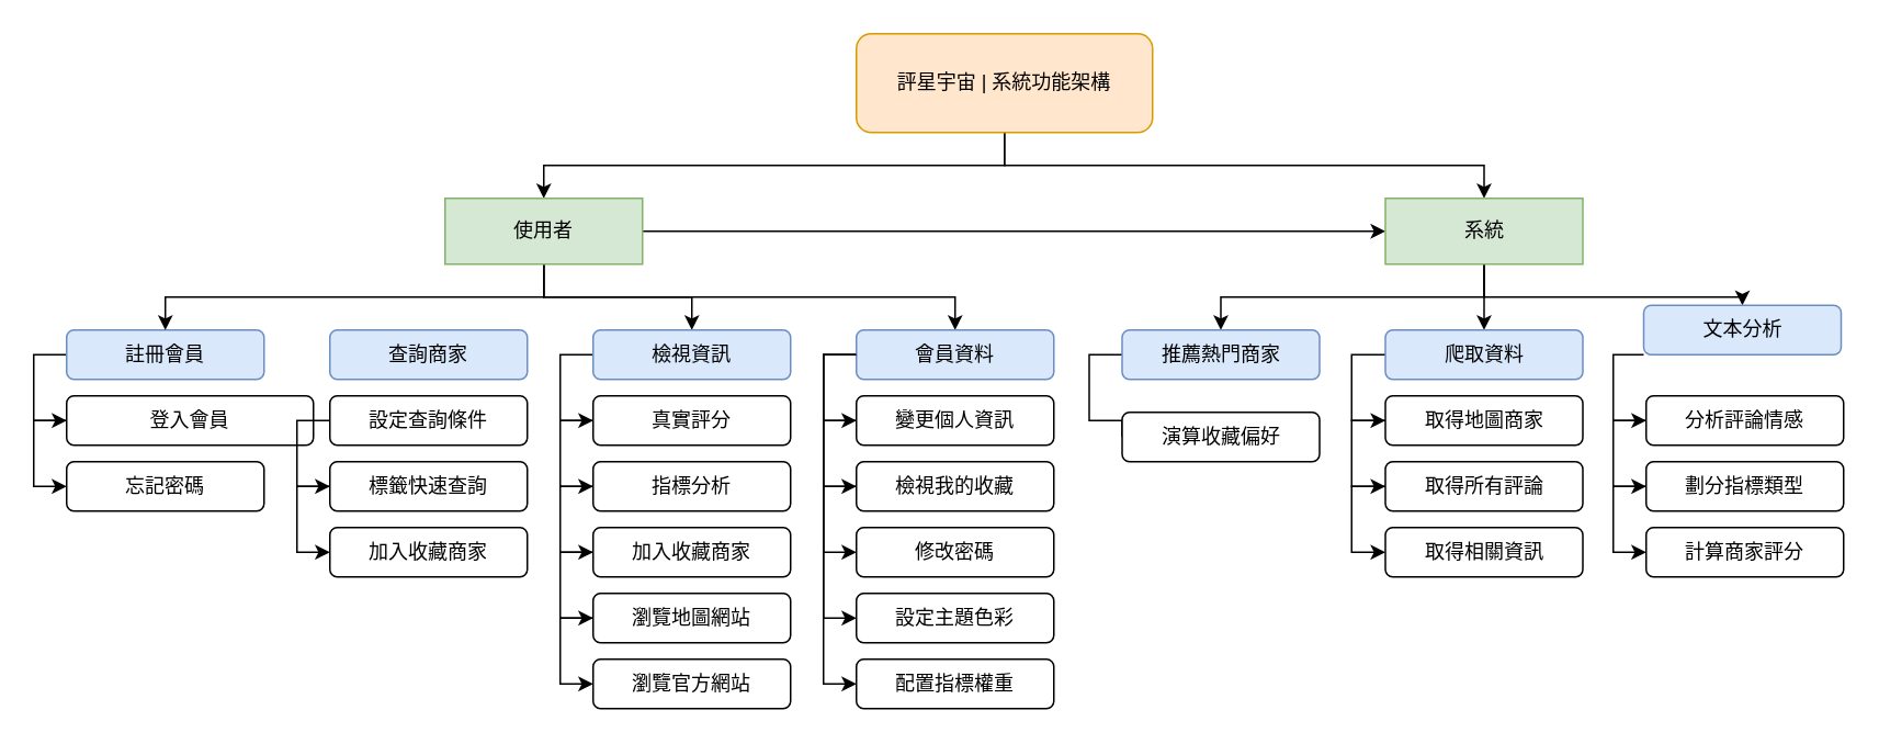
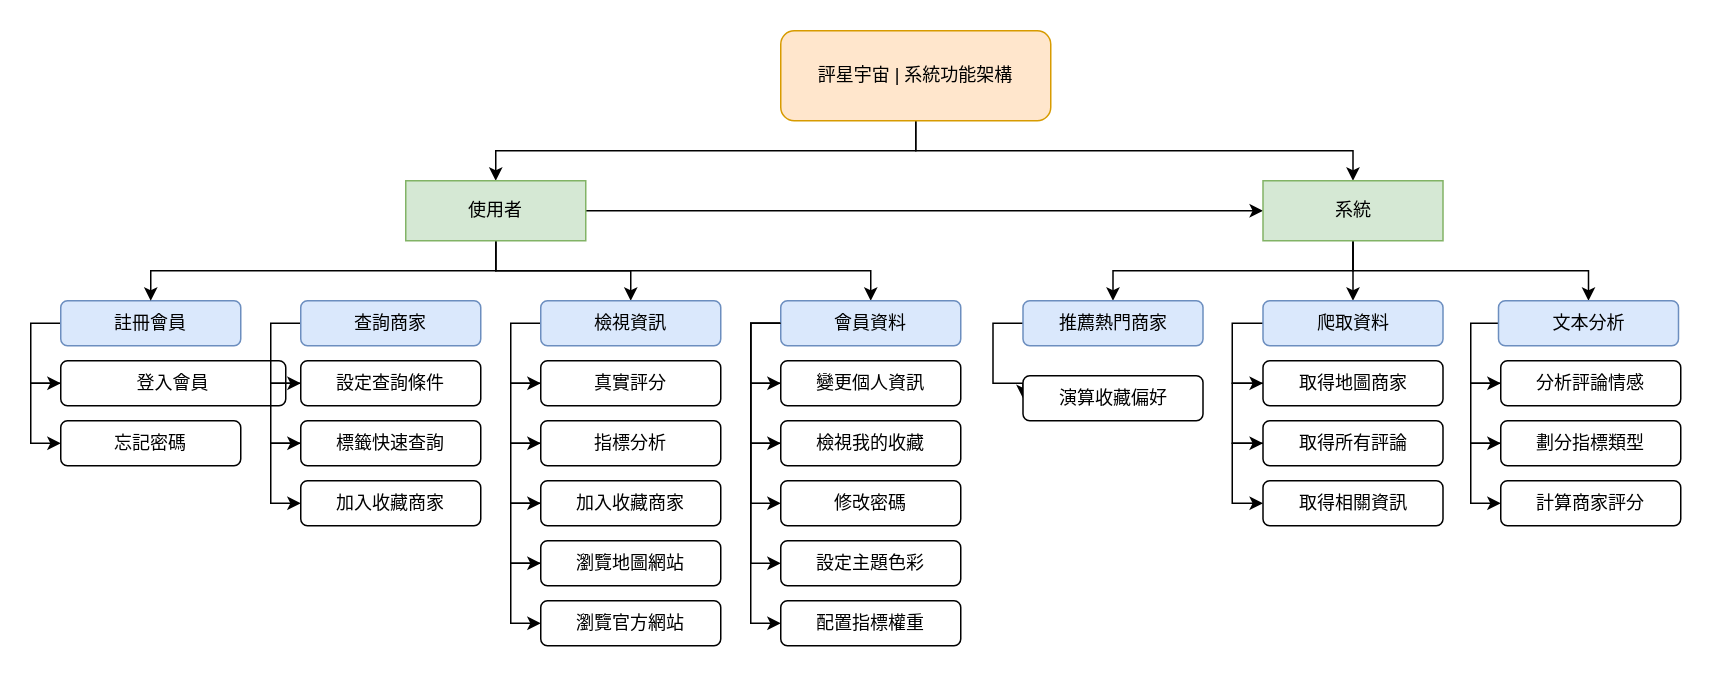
- <mxCell id="45" value="文本分析" style="rounded=1;whiteSpace=wrap;html=1;fillColor=#dae8fc;strokeColor=#6c8ebf;" parent="1" vertex="1"><mxGeometry x="998.5" y="185" width="120" height="30" as="geometry" /></mxCell>
+ <mxCell id="45" value="文本分析" style="rounded=1;whiteSpace=wrap;html=1;fillColor=#dae8fc;strokeColor=#6c8ebf;" parent="1" vertex="1"><mxGeometry x="998.5" y="200" width="120" height="30" as="geometry" /></mxCell>
+ <mxCell id="19" style="edgeStyle=orthogonalEdgeStyle;rounded=0;orthogonalLoop=1;jettySize=auto;html=1;entryX=0;entryY=0.5;entryDx=0;entryDy=0;" parent="1" source="20" target="22" edge="1"><mxGeometry relative="1" as="geometry"><Array as="points"><mxPoint x="180" y="215" /><mxPoint x="180" y="255" /></Array></mxGeometry></mxCell>
- <mxCell id="25" style="edgeStyle=orthogonalEdgeStyle;rounded=0;orthogonalLoop=1;jettySize=auto;html=1;entryX=0;entryY=0.5;entryDx=0;entryDy=0;endArrow=none;" parent="1" source="26" target="46" edge="1"><mxGeometry relative="1" as="geometry"><Array as="points"><mxPoint x="661.5" y="215" /><mxPoint x="661.5" y="255" /></Array></mxGeometry></mxCell>
+ <mxCell id="25" style="edgeStyle=orthogonalEdgeStyle;rounded=0;orthogonalLoop=1;jettySize=auto;html=1;entryX=0;entryY=0.5;entryDx=0;entryDy=0;" parent="1" source="26" target="46" edge="1"><mxGeometry relative="1" as="geometry"><Array as="points"><mxPoint x="661.5" y="215" /><mxPoint x="661.5" y="255" /></Array></mxGeometry></mxCell>
